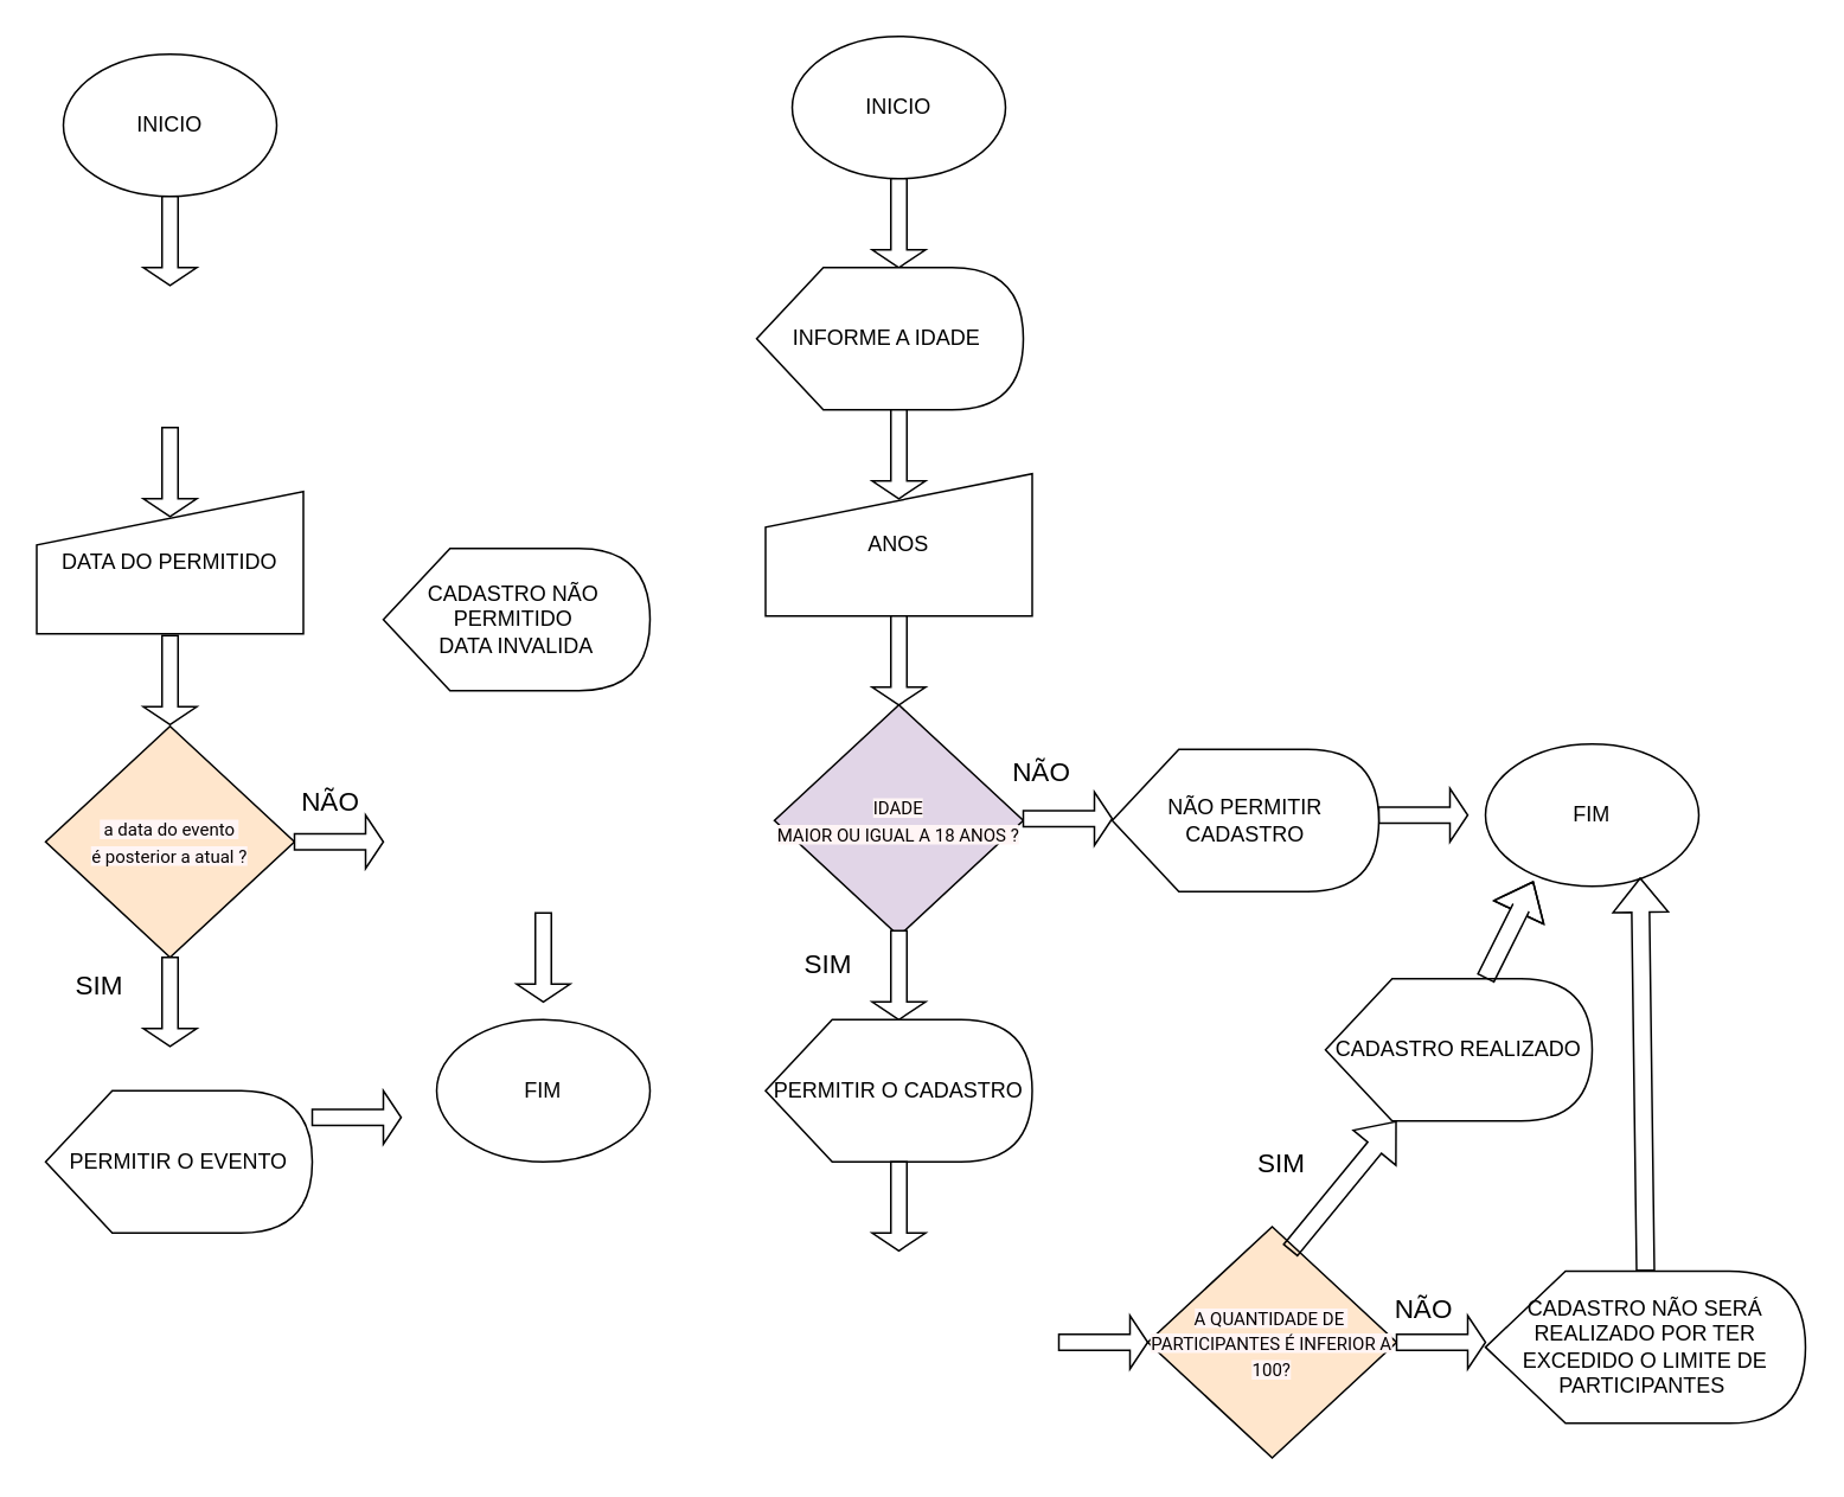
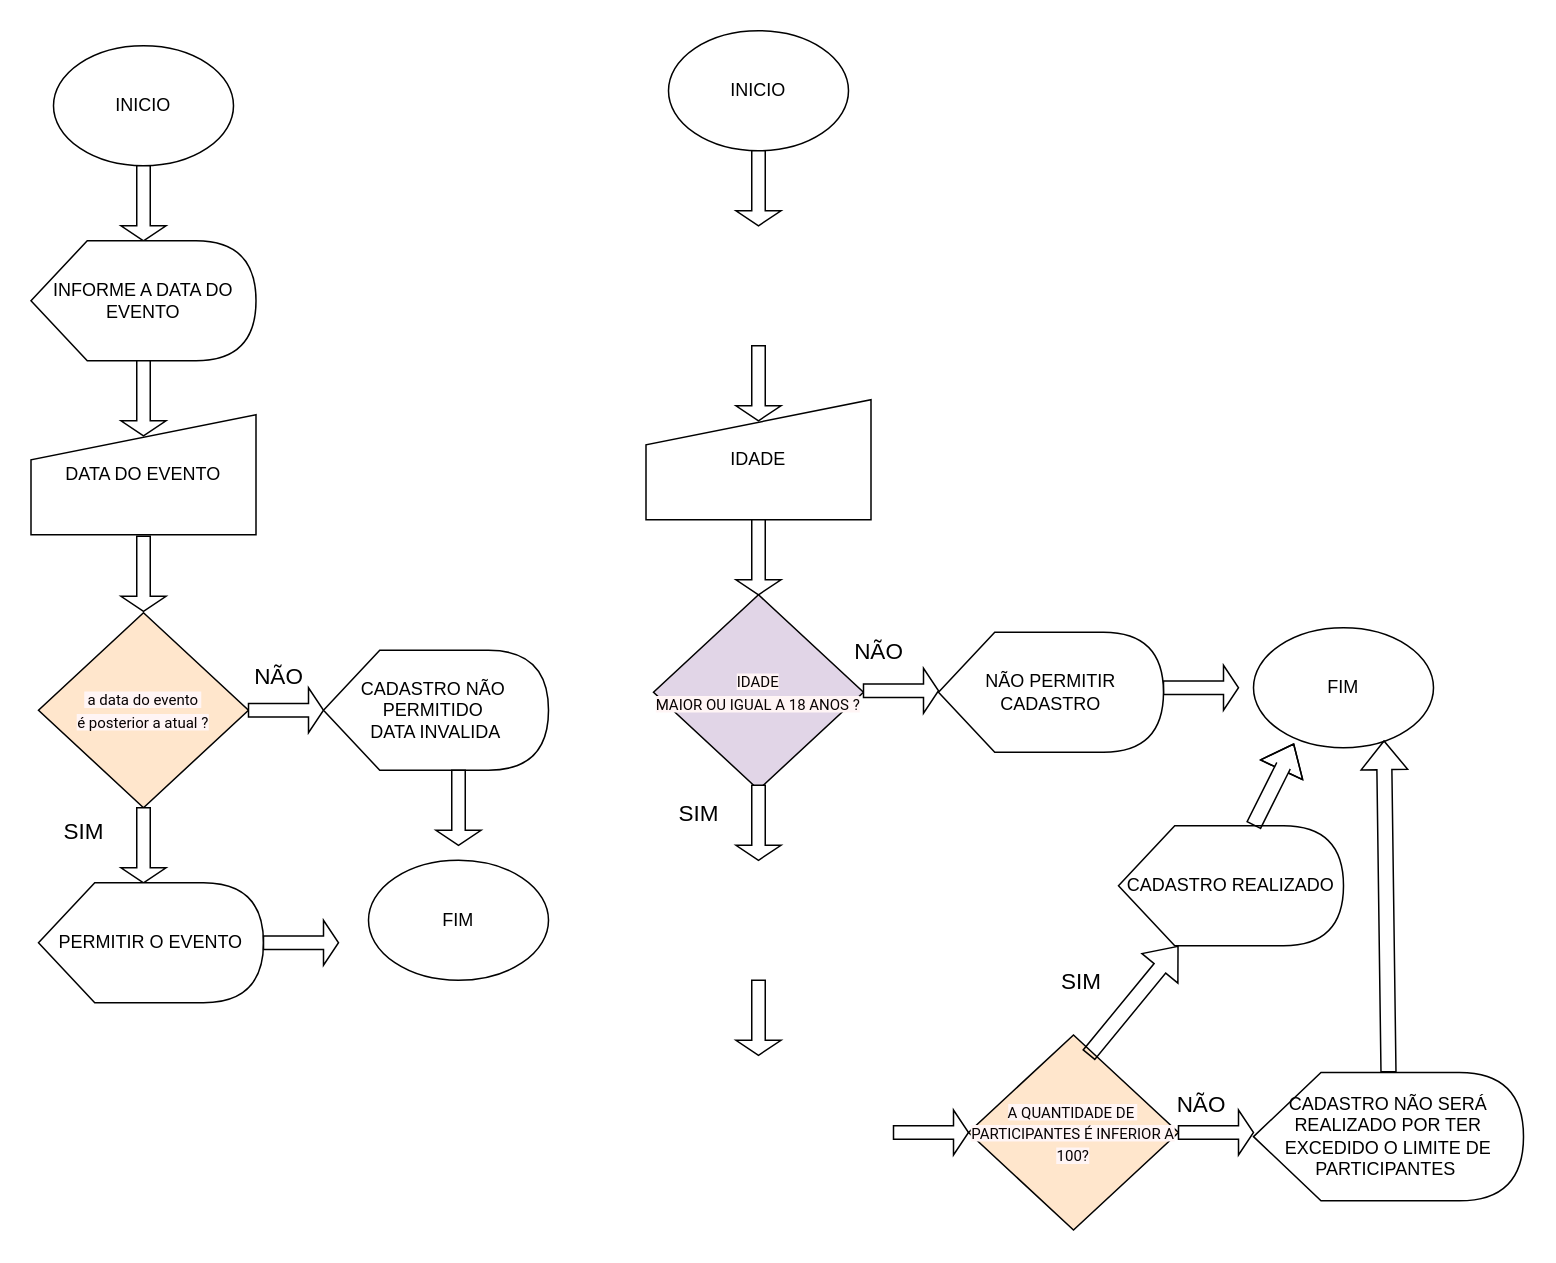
- <mxCell id="20" value="INFORME A IDADE&amp;nbsp;" style="shape=display;whiteSpace=wrap;html=1;" vertex="1" parent="1"><mxGeometry x="425" y="150" width="150" height="80" as="geometry" /></mxCell>
+ <mxCell id="4" value="INFORME A DATA DO EVENTO" style="shape=display;whiteSpace=wrap;html=1;" vertex="1" parent="1"><mxGeometry x="20" y="160" width="150" height="80" as="geometry" /></mxCell>
- <mxCell id="21" value="ANOS" style="shape=manualInput;whiteSpace=wrap;html=1;" vertex="1" parent="1"><mxGeometry x="430" y="266" width="150" height="80" as="geometry" /></mxCell>
+ <mxCell id="21" value="IDADE" style="shape=manualInput;whiteSpace=wrap;html=1;" vertex="1" parent="1"><mxGeometry x="430" y="266" width="150" height="80" as="geometry" /></mxCell>
- <mxCell id="5" value="DATA DO PERMITIDO" style="shape=manualInput;whiteSpace=wrap;html=1;" vertex="1" parent="1"><mxGeometry x="20" y="276" width="150" height="80" as="geometry" /></mxCell>
+ <mxCell id="5" value="DATA DO EVENTO" style="shape=manualInput;whiteSpace=wrap;html=1;" vertex="1" parent="1"><mxGeometry x="20" y="276" width="150" height="80" as="geometry" /></mxCell>
- <mxCell id="11" value="CADASTRO NÃO&amp;nbsp;&lt;br&gt;PERMITIDO&amp;nbsp;&lt;br&gt;DATA INVALIDA" style="shape=display;whiteSpace=wrap;html=1;" vertex="1" parent="1"><mxGeometry x="215" y="308" width="150" height="80" as="geometry" /></mxCell>
+ <mxCell id="11" value="CADASTRO NÃO&amp;nbsp;&lt;br&gt;PERMITIDO&amp;nbsp;&lt;br&gt;DATA INVALIDA" style="shape=display;whiteSpace=wrap;html=1;" vertex="1" parent="1"><mxGeometry x="215" y="433" width="150" height="80" as="geometry" /></mxCell>
- <mxCell id="29" value="PERMITIR O CADASTRO" style="shape=display;whiteSpace=wrap;html=1;" vertex="1" parent="1"><mxGeometry x="430" y="573" width="150" height="80" as="geometry" /></mxCell>
- <mxCell id="12" value="PERMITIR O EVENTO" style="shape=display;whiteSpace=wrap;html=1;" vertex="1" parent="1"><mxGeometry x="25" y="613" width="150" height="80" as="geometry" /></mxCell>
+ <mxCell id="12" value="PERMITIR O EVENTO" style="shape=display;whiteSpace=wrap;html=1;" vertex="1" parent="1"><mxGeometry x="25" y="588" width="150" height="80" as="geometry" /></mxCell>
